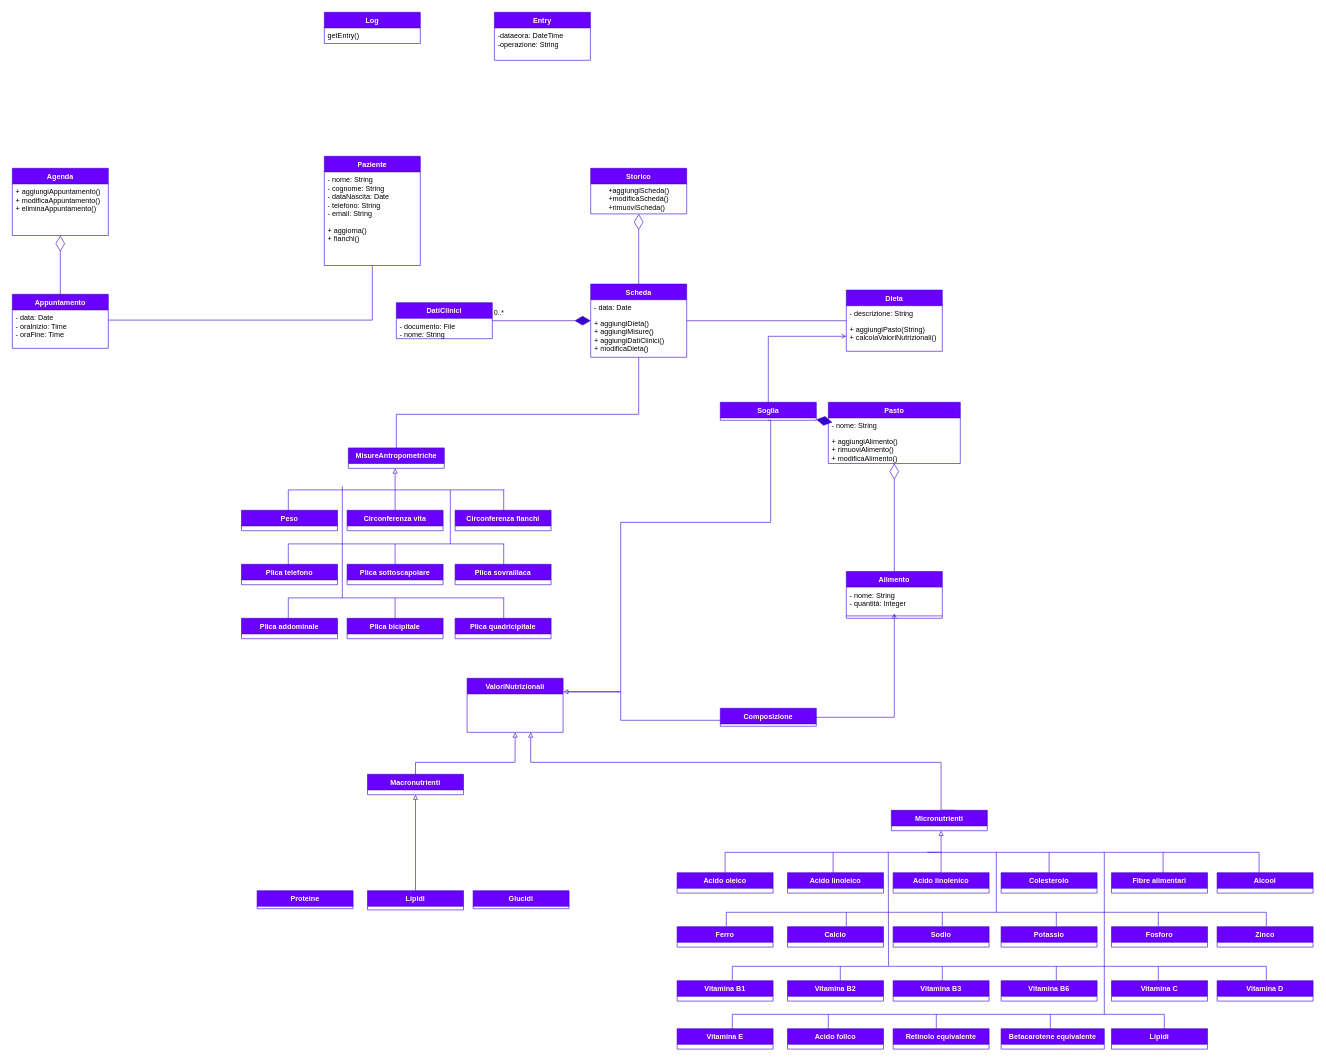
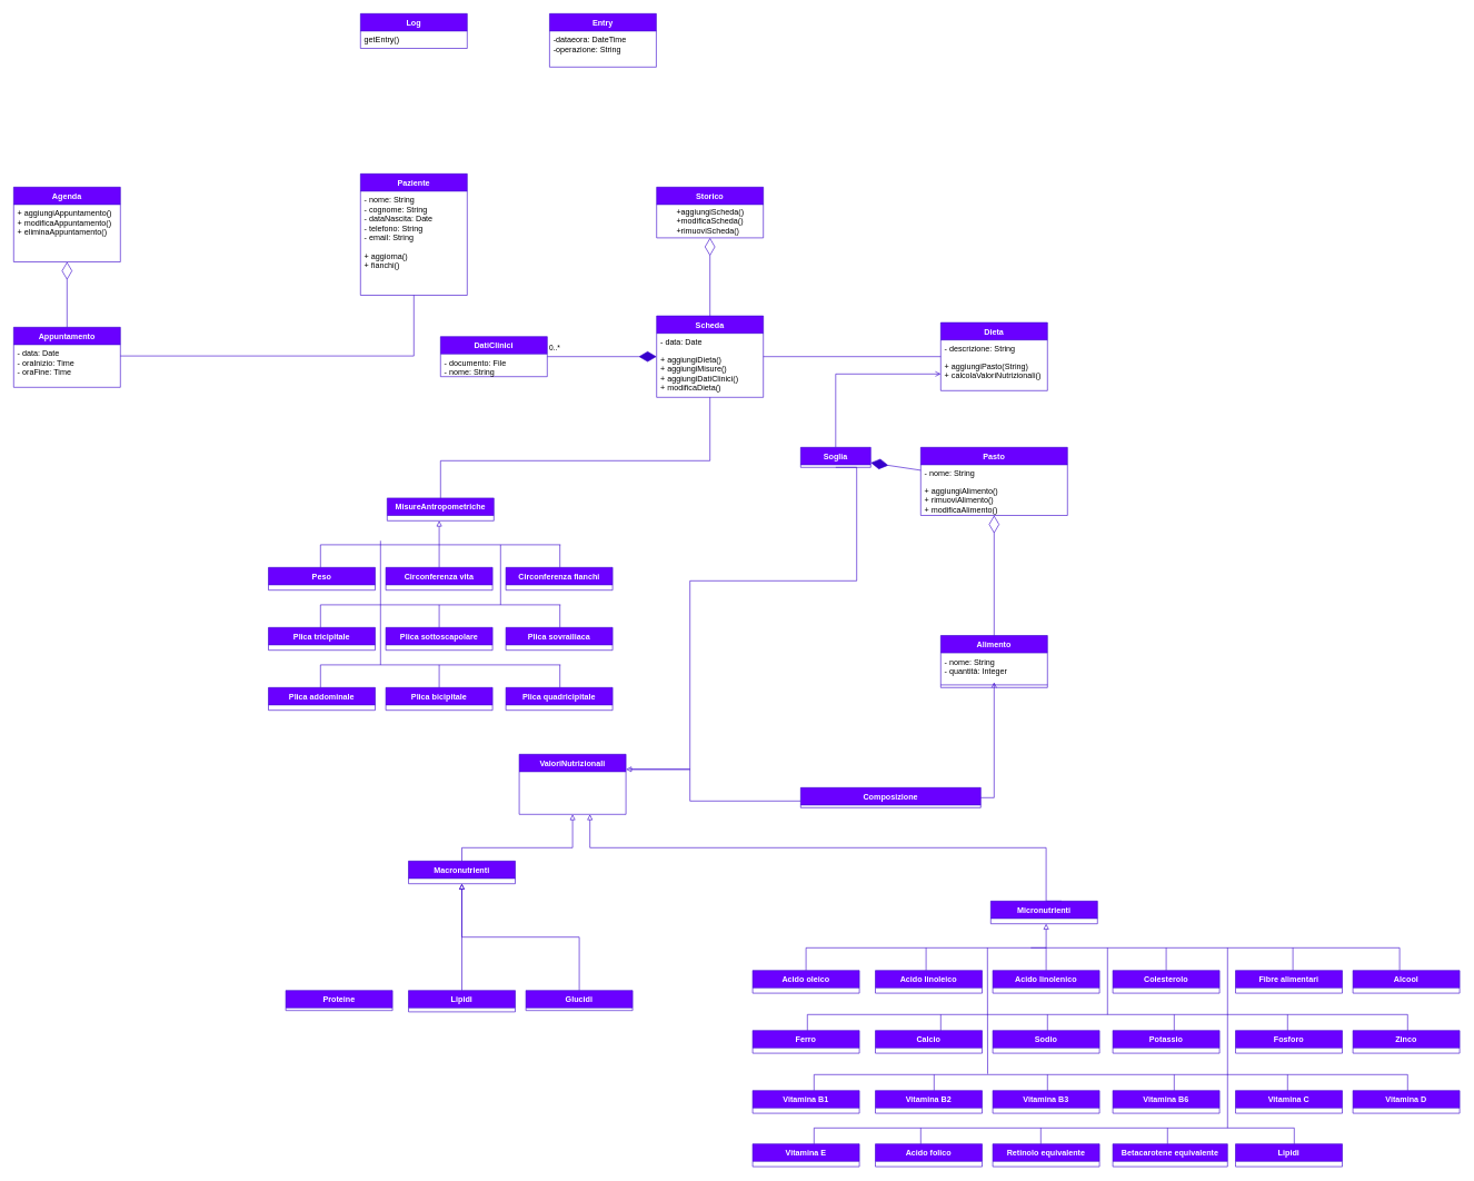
- <mxCell id="57" value="Soglia" style="swimlane;fontStyle=1;align=center;verticalAlign=top;childLayout=stackLayout;horizontal=1;startSize=26;horizontalStack=0;resizeParent=1;resizeParentMax=0;resizeLast=0;collapsible=1;marginBottom=0;fillColor=#6a00ff;fontColor=#ffffff;strokeColor=#3700CC;" vertex="1" parent="1"><mxGeometry x="1200" y="670" width="160" height="30" as="geometry" /></mxCell>
+ <mxCell id="57" value="Soglia" style="swimlane;fontStyle=1;align=center;verticalAlign=top;childLayout=stackLayout;horizontal=1;startSize=26;horizontalStack=0;resizeParent=1;resizeParentMax=0;resizeLast=0;collapsible=1;marginBottom=0;fillColor=#6a00ff;fontColor=#ffffff;strokeColor=#3700CC;" vertex="1" parent="1"><mxGeometry x="1200" y="670" width="105" height="30" as="geometry" /></mxCell>
- <mxCell id="120" value="Plica telefono" style="swimlane;fontStyle=1;align=center;verticalAlign=top;childLayout=stackLayout;horizontal=1;startSize=26;horizontalStack=0;resizeParent=1;resizeParentMax=0;resizeLast=0;collapsible=1;marginBottom=0;fillColor=#6a00ff;fontColor=#ffffff;strokeColor=#3700CC;" vertex="1" parent="1"><mxGeometry x="402" y="940" width="160" height="34" as="geometry" /></mxCell>
+ <mxCell id="120" value="Plica tricipitale" style="swimlane;fontStyle=1;align=center;verticalAlign=top;childLayout=stackLayout;horizontal=1;startSize=26;horizontalStack=0;resizeParent=1;resizeParentMax=0;resizeLast=0;collapsible=1;marginBottom=0;fillColor=#6a00ff;fontColor=#ffffff;strokeColor=#3700CC;" vertex="1" parent="1"><mxGeometry x="402" y="940" width="160" height="34" as="geometry" /></mxCell>
- <mxCell id="54" value="Composizione" style="swimlane;fontStyle=1;align=center;verticalAlign=top;childLayout=stackLayout;horizontal=1;startSize=26;horizontalStack=0;resizeParent=1;resizeParentMax=0;resizeLast=0;collapsible=1;marginBottom=0;fillColor=#6a00ff;fontColor=#ffffff;strokeColor=#3700CC;" vertex="1" parent="1"><mxGeometry x="1200" y="1180" width="160" height="30" as="geometry" /></mxCell>
+ <mxCell id="54" value="Composizione" style="swimlane;fontStyle=1;align=center;verticalAlign=top;childLayout=stackLayout;horizontal=1;startSize=26;horizontalStack=0;resizeParent=1;resizeParentMax=0;resizeLast=0;collapsible=1;marginBottom=0;fillColor=#6a00ff;fontColor=#ffffff;strokeColor=#3700CC;" vertex="1" parent="1"><mxGeometry x="1200" y="1180" width="270" height="30" as="geometry" /></mxCell>
+ <mxCell id="22" style="edgeStyle=orthogonalEdgeStyle;rounded=0;orthogonalLoop=1;jettySize=auto;html=1;exitX=0.5;exitY=0;exitDx=0;exitDy=0;endArrow=block;endFill=0;fillColor=#6a00ff;strokeColor=#3700CC;" edge="1" parent="1" source="23" target="18"><mxGeometry relative="1" as="geometry" /></mxCell>
